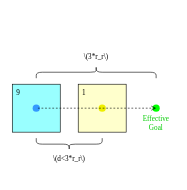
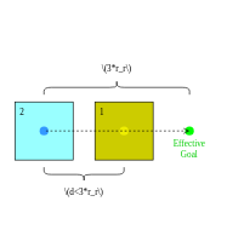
- <mxCell id="7" value="&lt;div style=&quot;&quot;&gt;&lt;span style=&quot;background-color: initial;&quot;&gt;9&lt;/span&gt;&lt;/div&gt;" style="whiteSpace=wrap;html=1;aspect=fixed;fontFamily=Comptuer Modern;fontSource=http%3A%2F%2Fmirrors.ctan.org%2Ffonts%2Fcm-unicode%2Ffonts%2Fotf%2Fcmunbxo.otf;verticalAlign=top;fillColor=#99FFFF;align=left;spacingLeft=5;" vertex="1" parent="1"><mxGeometry x="20" y="140" width="80" height="80" as="geometry" /></mxCell>
+ <mxCell id="7" value="&lt;div style=&quot;&quot;&gt;&lt;span style=&quot;background-color: initial;&quot;&gt;2&lt;/span&gt;&lt;/div&gt;" style="whiteSpace=wrap;html=1;aspect=fixed;fontFamily=Comptuer Modern;fontSource=http%3A%2F%2Fmirrors.ctan.org%2Ffonts%2Fcm-unicode%2Ffonts%2Fotf%2Fcmunbxo.otf;verticalAlign=top;fillColor=#99FFFF;align=left;spacingLeft=5;" vertex="1" parent="1"><mxGeometry x="20" y="140" width="80" height="80" as="geometry" /></mxCell>
- <mxCell id="9" value="1" style="whiteSpace=wrap;html=1;aspect=fixed;fontFamily=Comptuer Modern;fontSource=http%3A%2F%2Fmirrors.ctan.org%2Ffonts%2Fcm-unicode%2Ffonts%2Fotf%2Fcmunbxo.otf;verticalAlign=top;fillColor=#FFFFCC;align=left;spacingLeft=5;" vertex="1" parent="1"><mxGeometry x="130" y="140" width="80" height="80" as="geometry" /></mxCell>
+ <mxCell id="9" value="1" style="whiteSpace=wrap;html=1;aspect=fixed;fontFamily=Comptuer Modern;fontSource=http%3A%2F%2Fmirrors.ctan.org%2Ffonts%2Fcm-unicode%2Ffonts%2Fotf%2Fcmunbxo.otf;verticalAlign=top;fillColor=#cccc00;align=left;spacingLeft=5;" vertex="1" parent="1"><mxGeometry x="130" y="140" width="80" height="80" as="geometry" /></mxCell>
